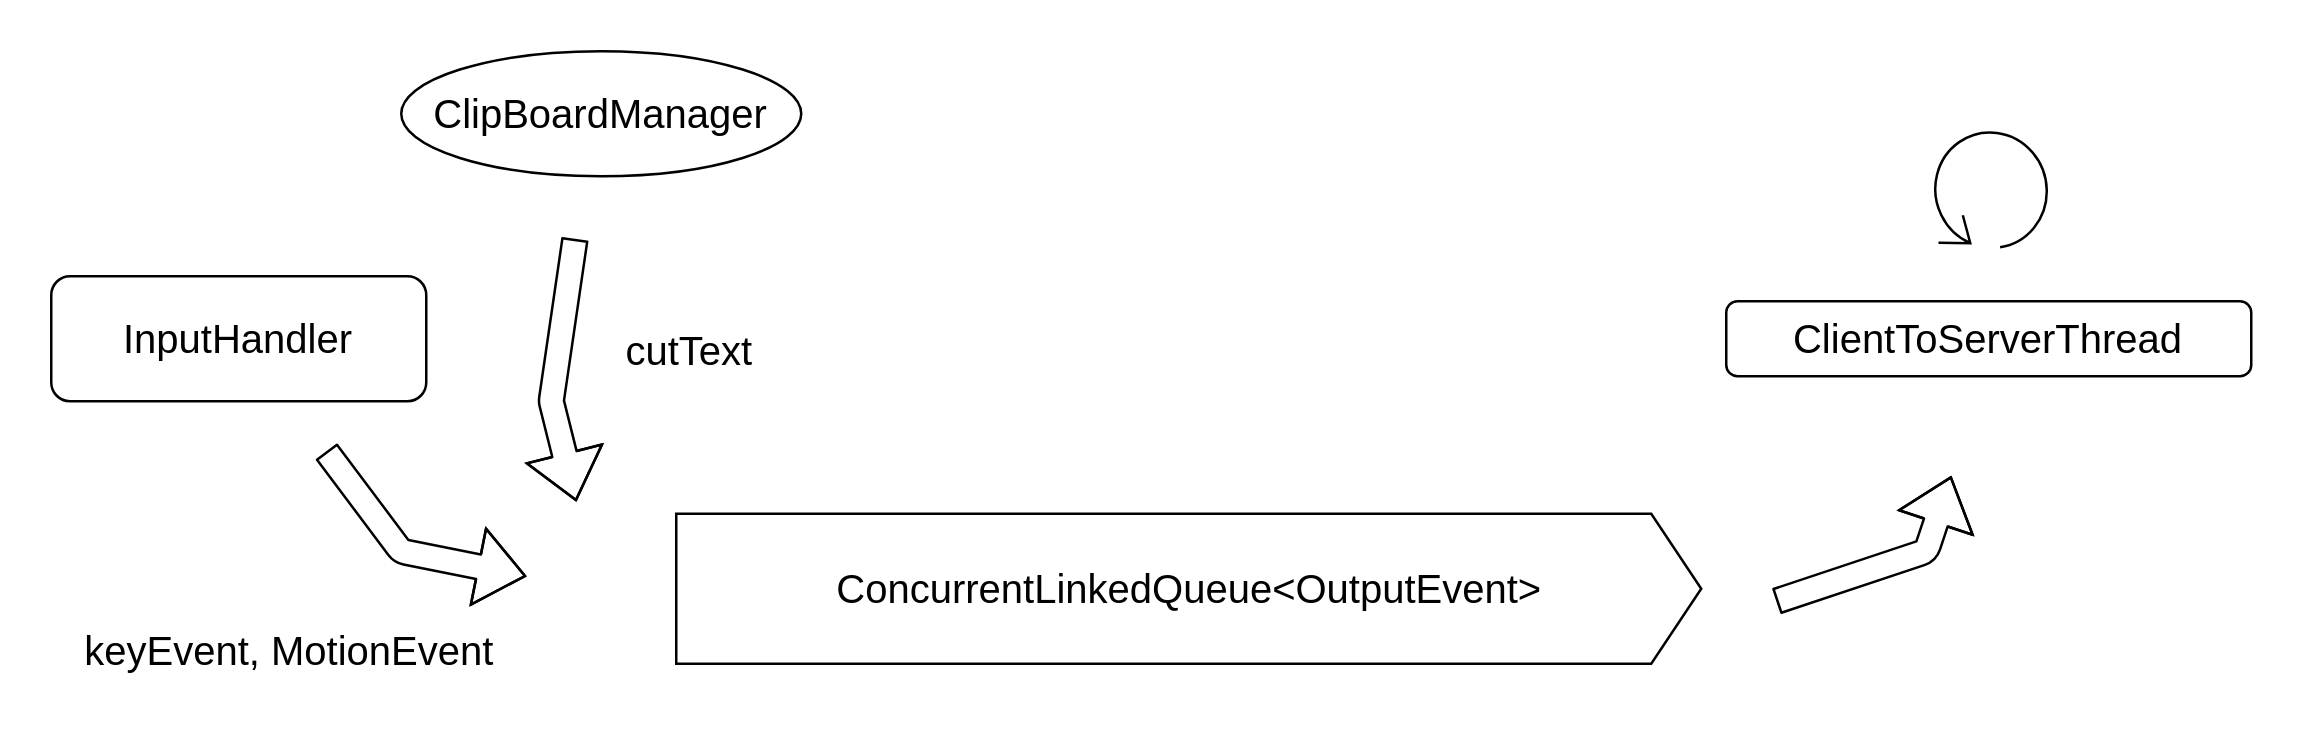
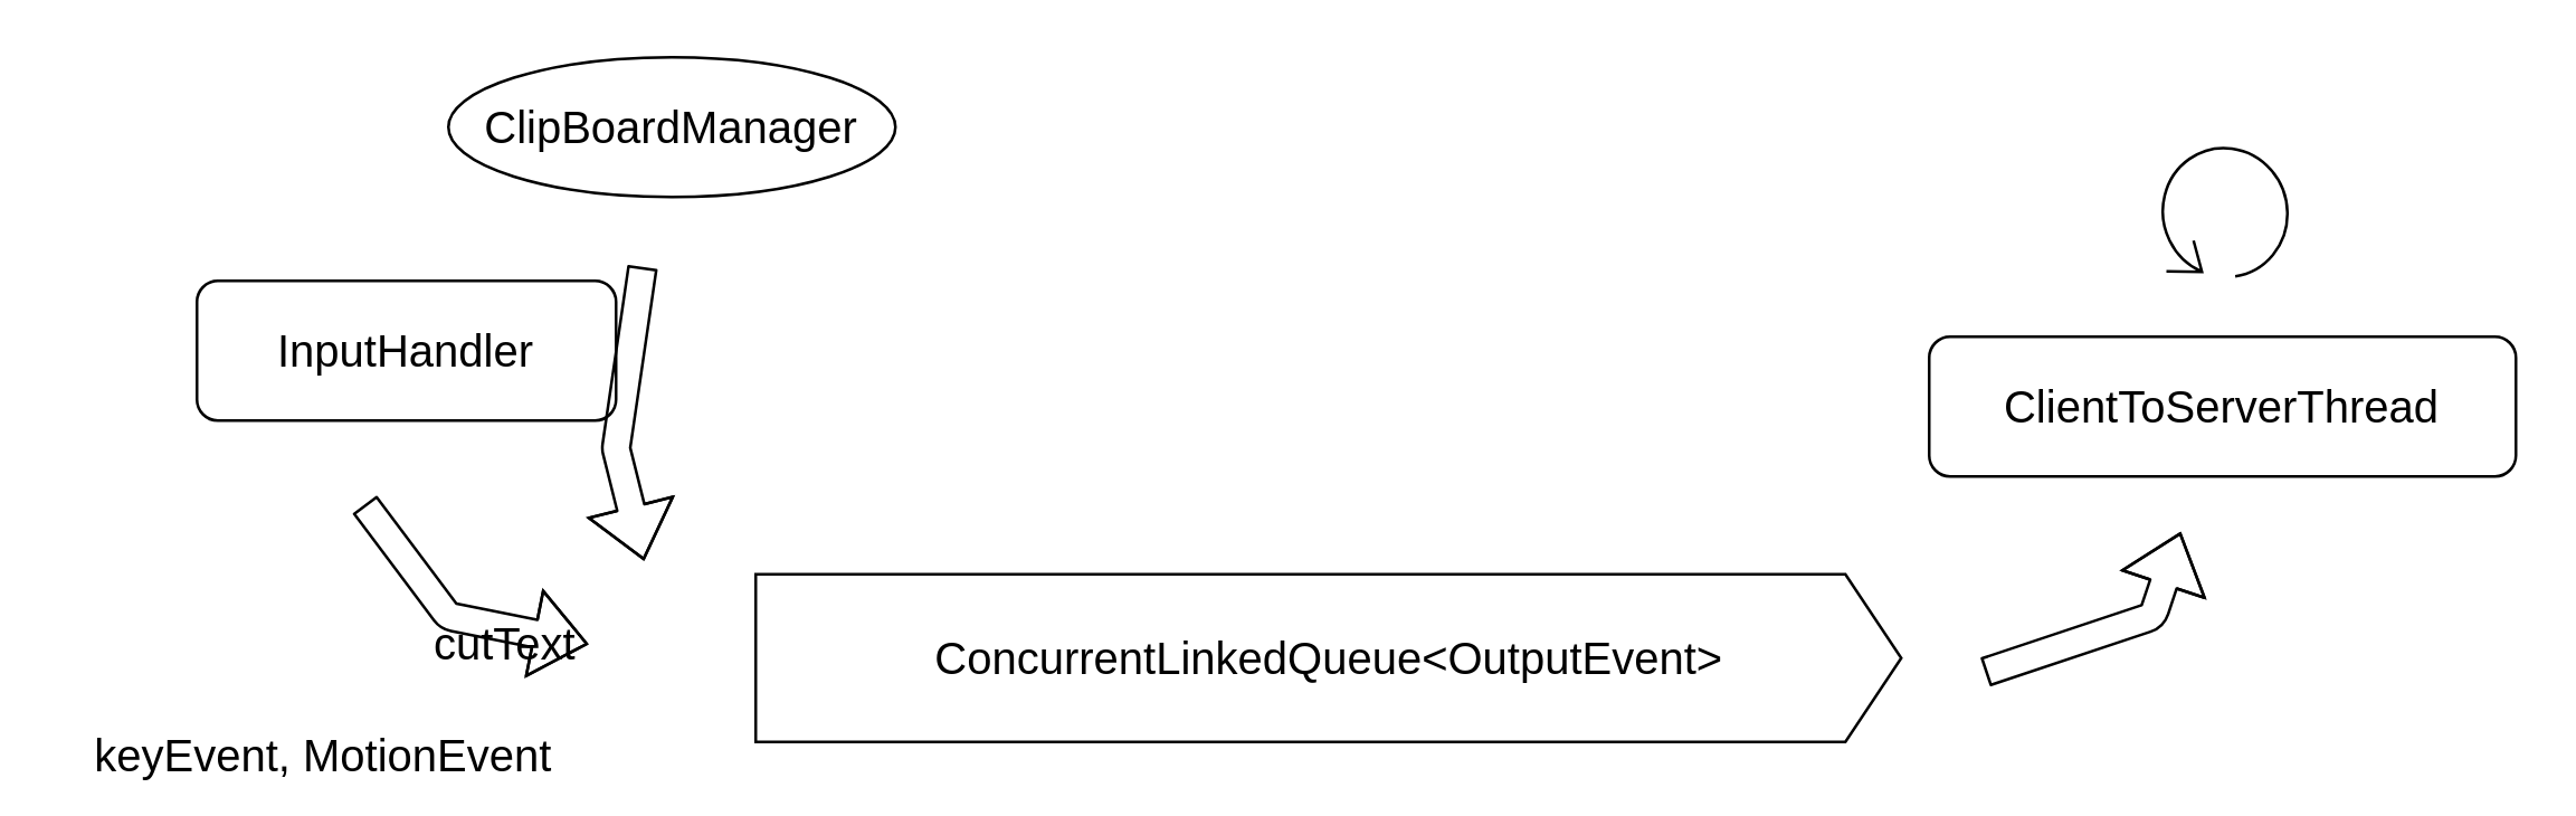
- <mxCell id="3" value="InputHandler" style="rounded=1;whiteSpace=wrap;html=1;fontSize=16;" vertex="1" parent="1"><mxGeometry x="20" y="110" width="150" height="50" as="geometry" /></mxCell>
+ <mxCell id="3" value="InputHandler" style="rounded=1;whiteSpace=wrap;html=1;fontSize=16;" vertex="1" parent="1"><mxGeometry x="70" y="100" width="150" height="50" as="geometry" /></mxCell>
- <mxCell id="6" value="ClientToServerThread" style="rounded=1;whiteSpace=wrap;html=1;fontSize=16;" vertex="1" parent="1"><mxGeometry x="690" y="120" width="210" height="30" as="geometry" /></mxCell>
+ <mxCell id="6" value="ClientToServerThread" style="rounded=1;whiteSpace=wrap;html=1;fontSize=16;" vertex="1" parent="1"><mxGeometry x="690" y="120" width="210" height="50" as="geometry" /></mxCell>
- <mxCell id="10" value="cutText" style="text;html=1;align=center;verticalAlign=middle;resizable=0;points=[];autosize=1;fontSize=16;" vertex="1" parent="1"><mxGeometry x="240" y="130" width="70" height="20" as="geometry" /></mxCell>
+ <mxCell id="10" value="cutText" style="text;html=1;align=center;verticalAlign=middle;resizable=0;points=[];autosize=1;fontSize=16;" vertex="1" parent="1"><mxGeometry x="145" y="220" width="70" height="20" as="geometry" /></mxCell>
- <mxCell id="11" value="keyEvent, MotionEvent" style="text;html=1;align=center;verticalAlign=middle;resizable=0;points=[];autosize=1;fontSize=16;" vertex="1" parent="1"><mxGeometry x="25" y="250" width="180" height="20" as="geometry" /></mxCell>
+ <mxCell id="11" value="keyEvent, MotionEvent" style="text;html=1;align=center;verticalAlign=middle;resizable=0;points=[];autosize=1;fontSize=16;" vertex="1" parent="1"><mxGeometry x="25" y="260" width="180" height="20" as="geometry" /></mxCell>
